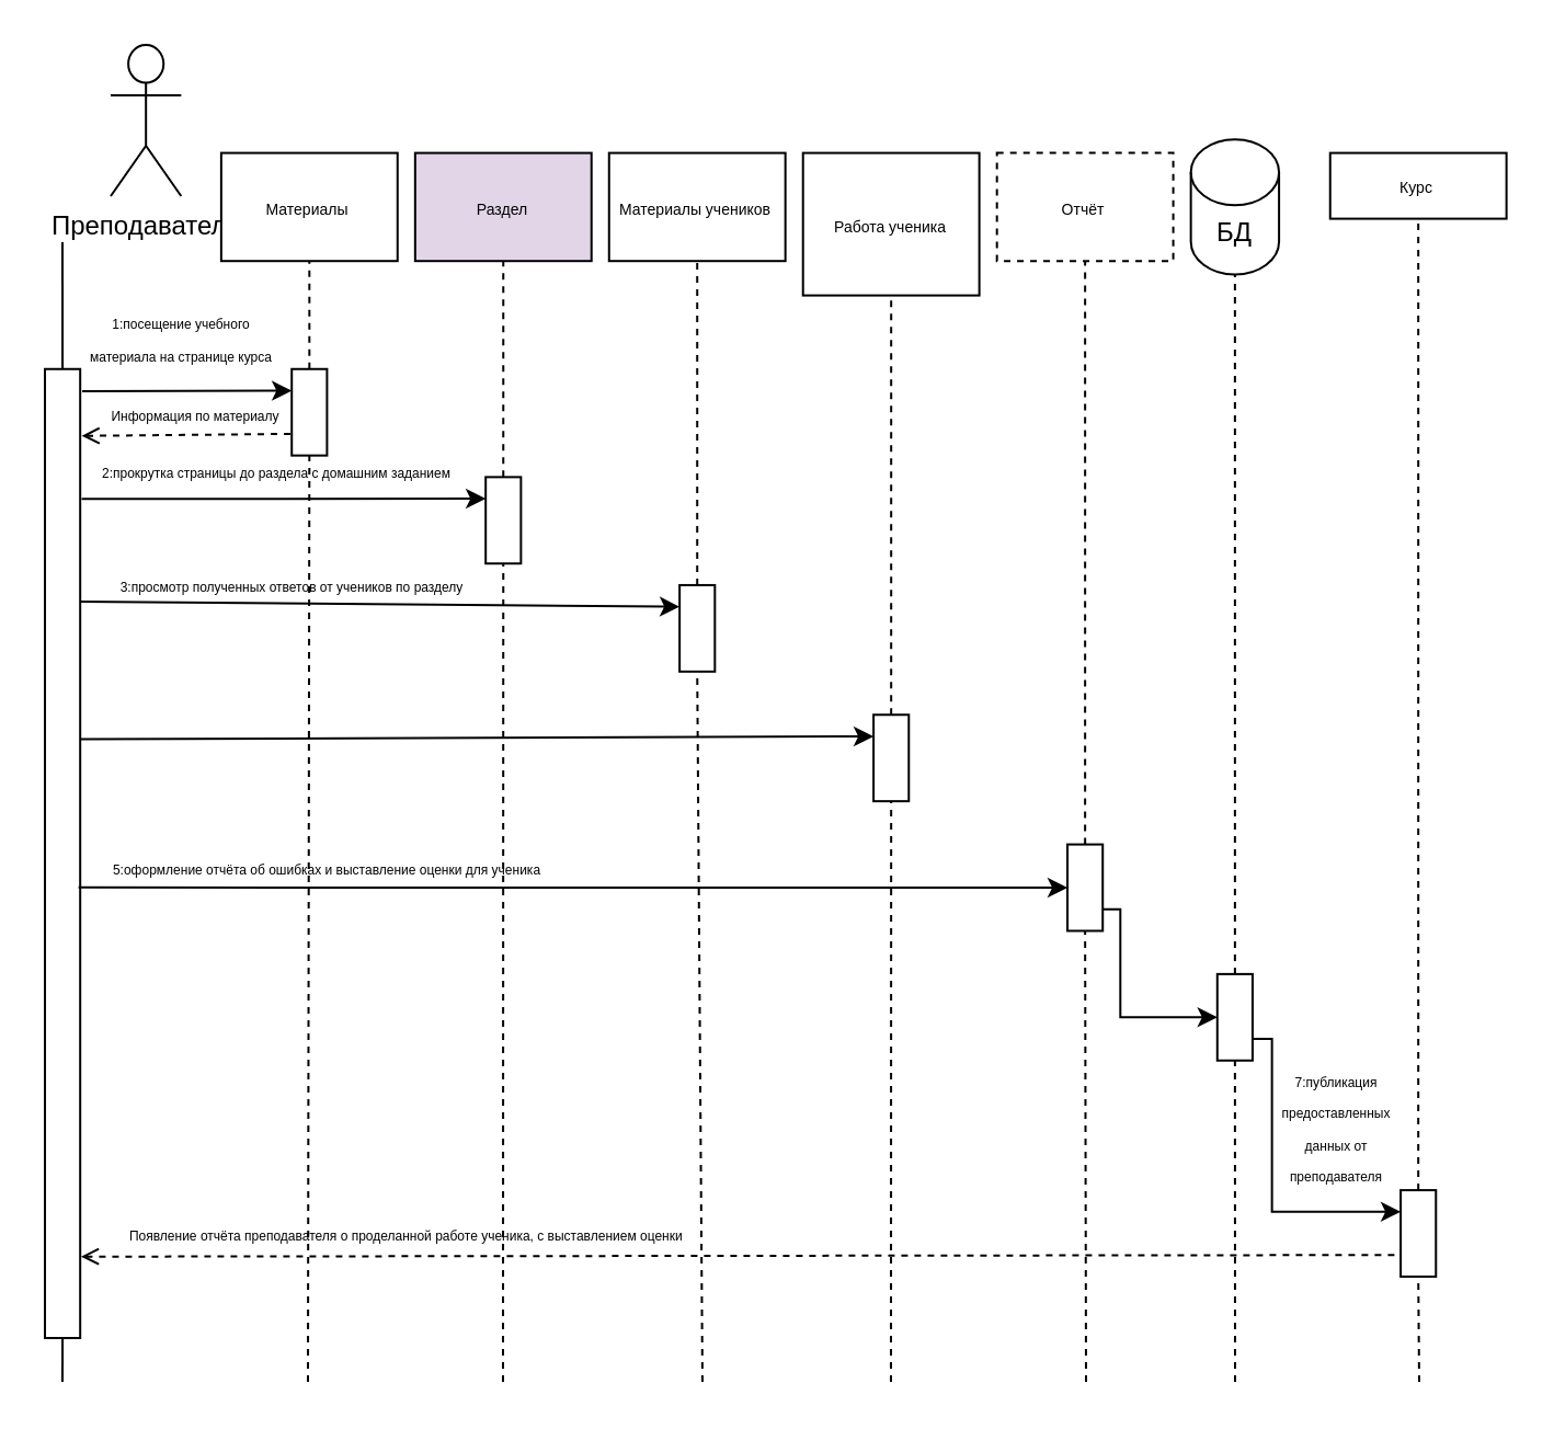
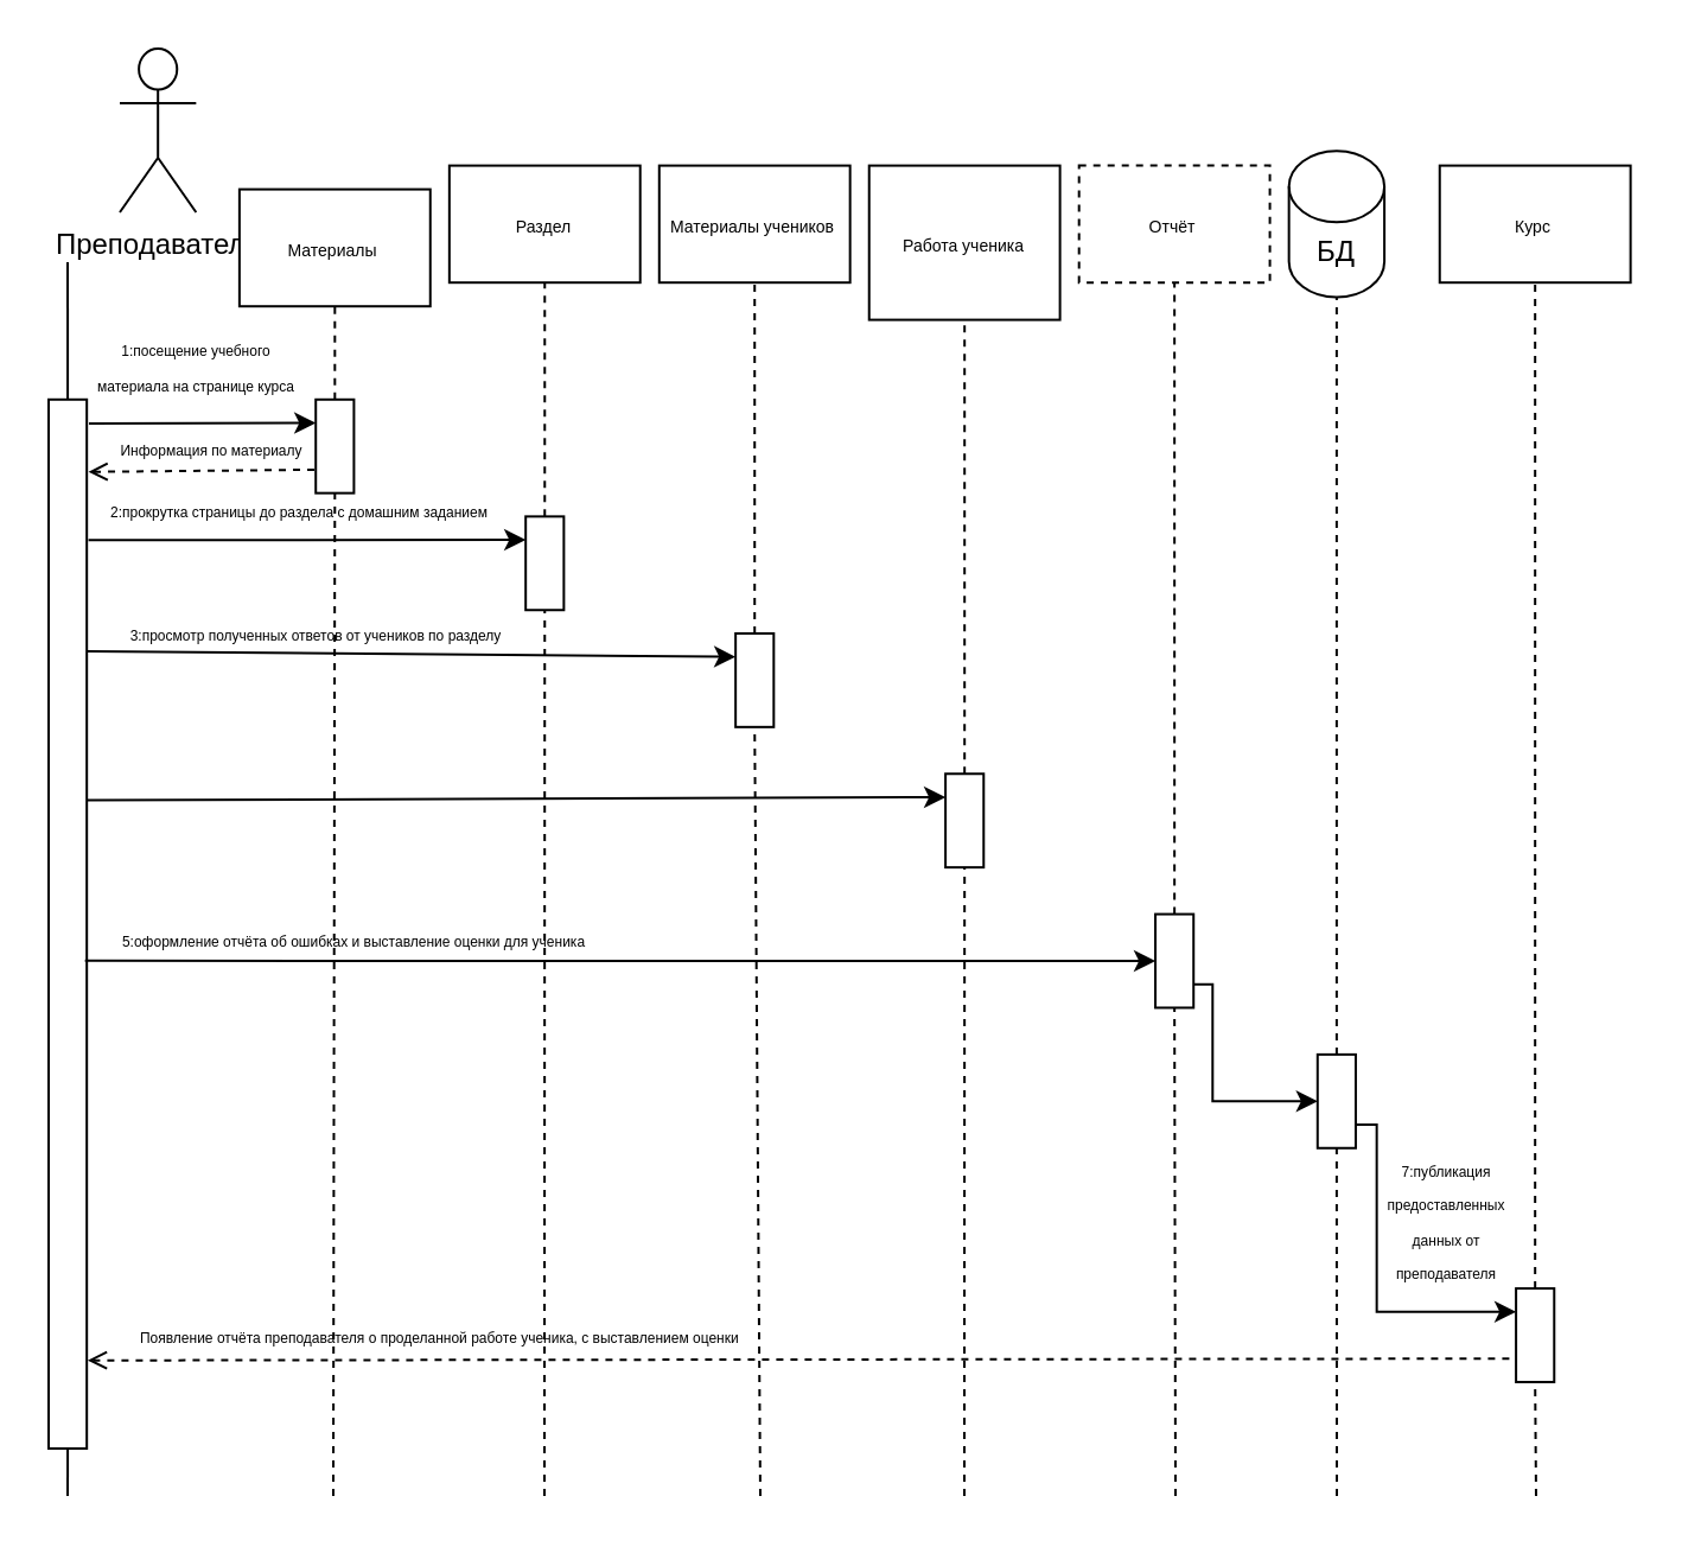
- <mxCell id="44" value="&lt;span style=&quot;font-size: 7px;&quot;&gt;Курс&lt;/span&gt;" style="rounded=0;whiteSpace=wrap;html=1;container=0;" parent="1" vertex="1"><mxGeometry x="606.375" y="69.296" width="80.435" height="30" as="geometry" /></mxCell>
+ <mxCell id="44" value="&lt;span style=&quot;font-size: 7px;&quot;&gt;Курс&lt;/span&gt;" style="rounded=0;whiteSpace=wrap;html=1;container=0;" parent="1" vertex="1"><mxGeometry x="606.375" y="69.296" width="80.435" height="49.296" as="geometry" /></mxCell>
- <mxCell id="13" value="&lt;span style=&quot;font-size: 7px;&quot;&gt;Материалы&lt;/span&gt;" style="rounded=0;whiteSpace=wrap;html=1;container=0;" parent="1" vertex="1"><mxGeometry x="100.438" y="69.296" width="80.435" height="49.296" as="geometry" /></mxCell>
+ <mxCell id="13" value="&lt;span style=&quot;font-size: 7px;&quot;&gt;Материалы&lt;/span&gt;" style="rounded=0;whiteSpace=wrap;html=1;container=0;" parent="1" vertex="1"><mxGeometry x="100.438" y="79.296" width="80.435" height="49.296" as="geometry" /></mxCell>
- <mxCell id="18" value="&lt;font style=&quot;font-size: 7px;&quot;&gt;Раздел&lt;/font&gt;" style="rounded=0;whiteSpace=wrap;html=1;container=0;fillColor=#e1d5e7;" parent="1" vertex="1"><mxGeometry x="188.916" y="69.296" width="80.435" height="49.296" as="geometry" /></mxCell>
+ <mxCell id="18" value="&lt;font style=&quot;font-size: 7px;&quot;&gt;Раздел&lt;/font&gt;" style="rounded=0;whiteSpace=wrap;html=1;container=0;" parent="1" vertex="1"><mxGeometry x="188.916" y="69.296" width="80.435" height="49.296" as="geometry" /></mxCell>
